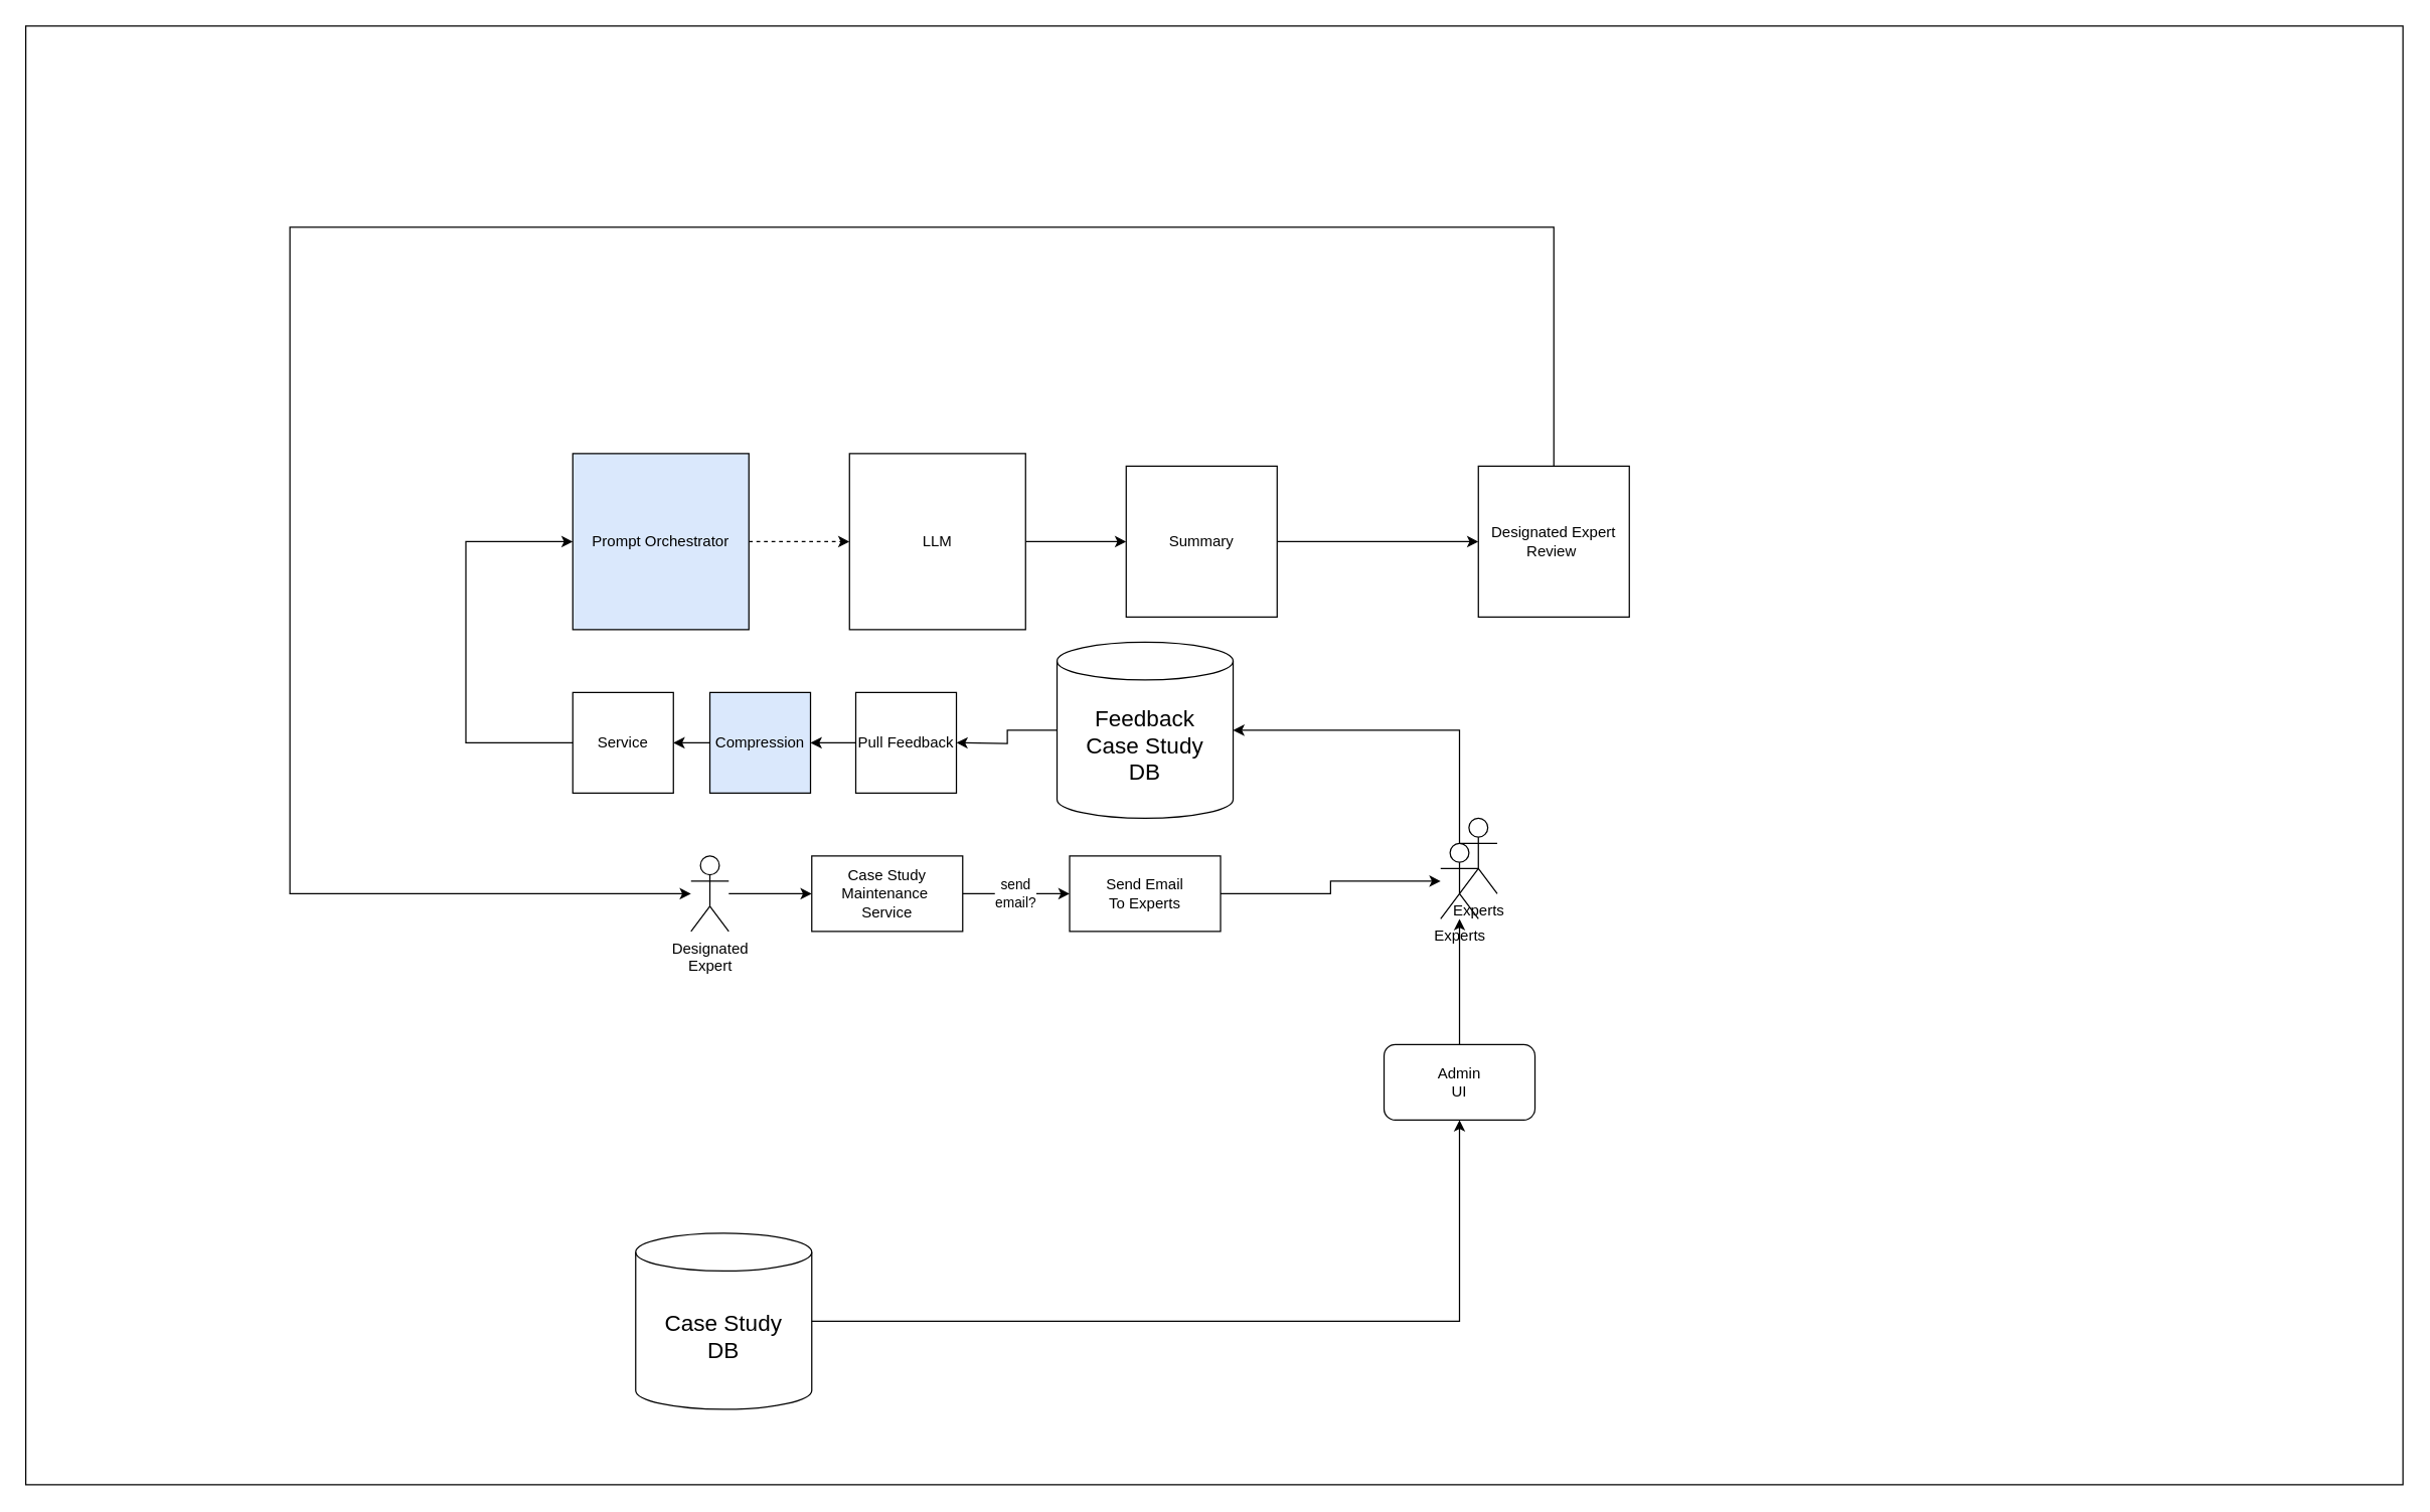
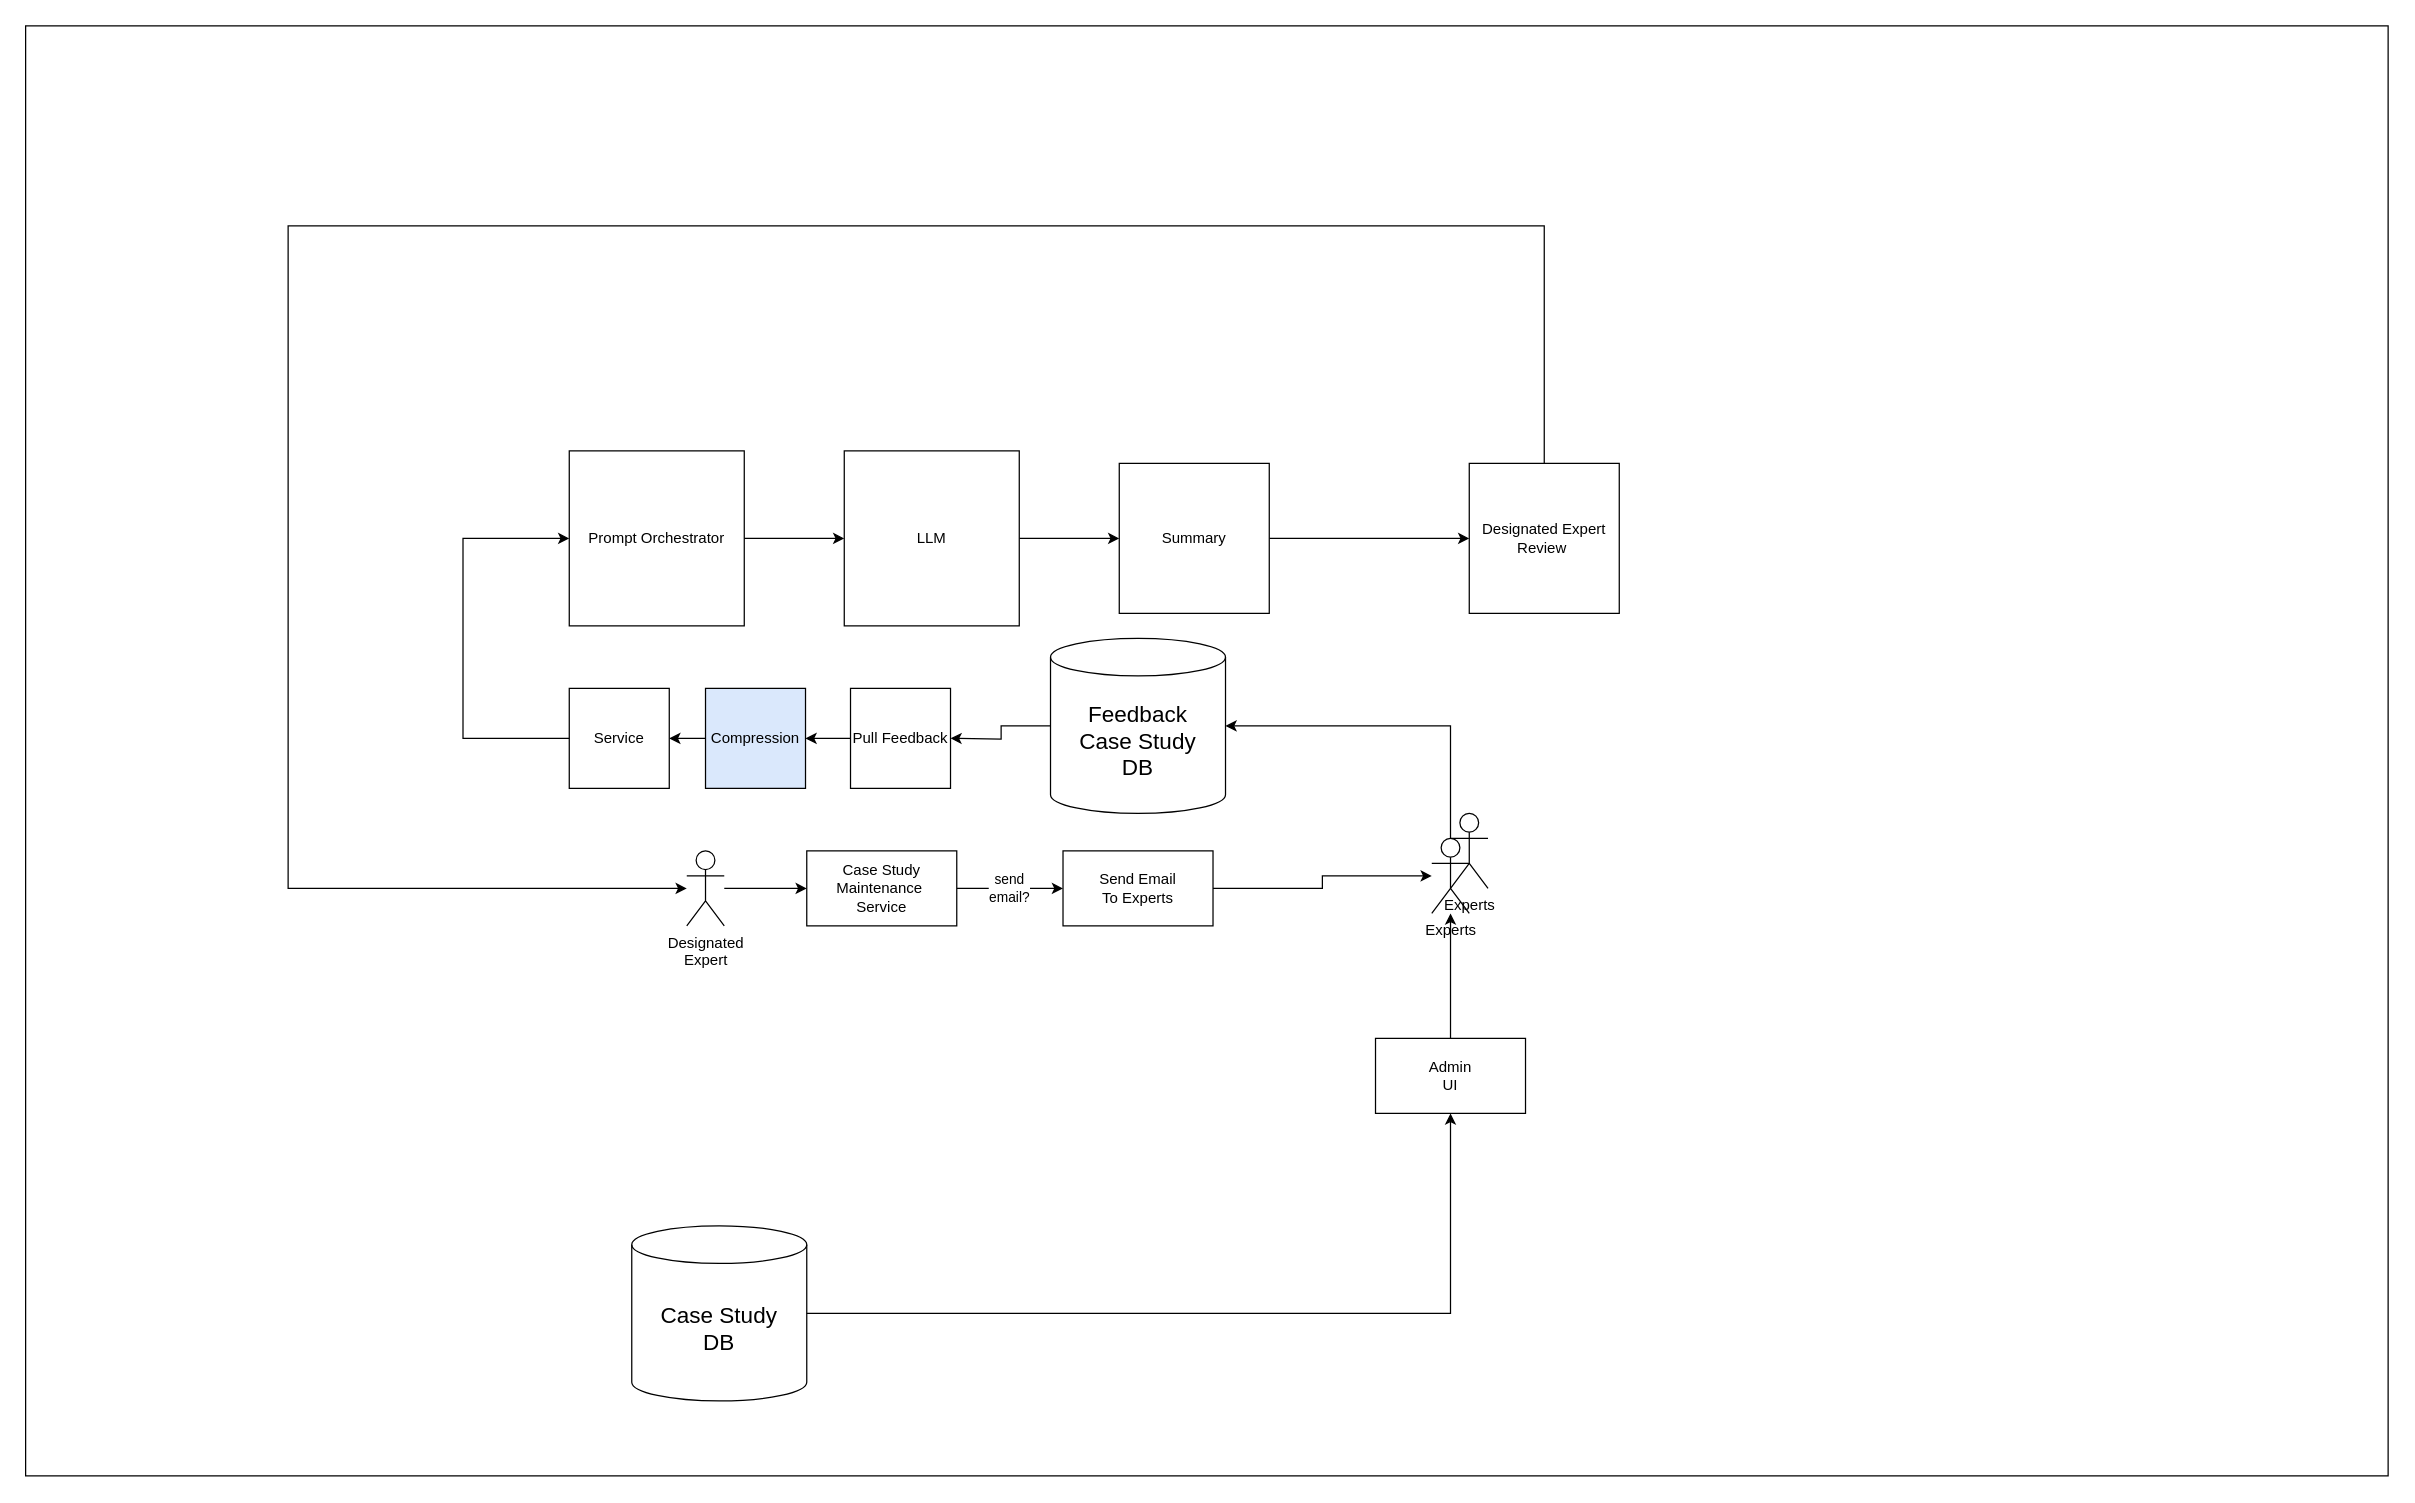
- <mxCell id="24" value="Prompt Orchestrator" style="whiteSpace=wrap;html=1;aspect=fixed;fillColor=#dae8fc;" vertex="1" parent="1"><mxGeometry x="454.91" y="360" width="140" height="140" as="geometry" /></mxCell>
+ <mxCell id="24" value="Prompt Orchestrator" style="whiteSpace=wrap;html=1;aspect=fixed;" vertex="1" parent="1"><mxGeometry x="454.91" y="360" width="140" height="140" as="geometry" /></mxCell>
- <mxCell id="28" value="" style="edgeStyle=orthogonalEdgeStyle;rounded=0;orthogonalLoop=1;jettySize=auto;html=1;dashed=1;" edge="1" parent="1" source="24" target="27"><mxGeometry relative="1" as="geometry" /></mxCell>
+ <mxCell id="28" value="" style="edgeStyle=orthogonalEdgeStyle;rounded=0;orthogonalLoop=1;jettySize=auto;html=1;" edge="1" parent="1" source="24" target="27"><mxGeometry relative="1" as="geometry" /></mxCell>
- <mxCell id="14" value="Admin&lt;br&gt;UI" style="whiteSpace=wrap;html=1;rounded=1;" vertex="1" parent="1"><mxGeometry x="1099.91" y="830" width="120" height="60" as="geometry" /></mxCell>
+ <mxCell id="14" value="Admin&lt;br&gt;UI" style="rounded=0;whiteSpace=wrap;html=1;" vertex="1" parent="1"><mxGeometry x="1099.91" y="830" width="120" height="60" as="geometry" /></mxCell>
